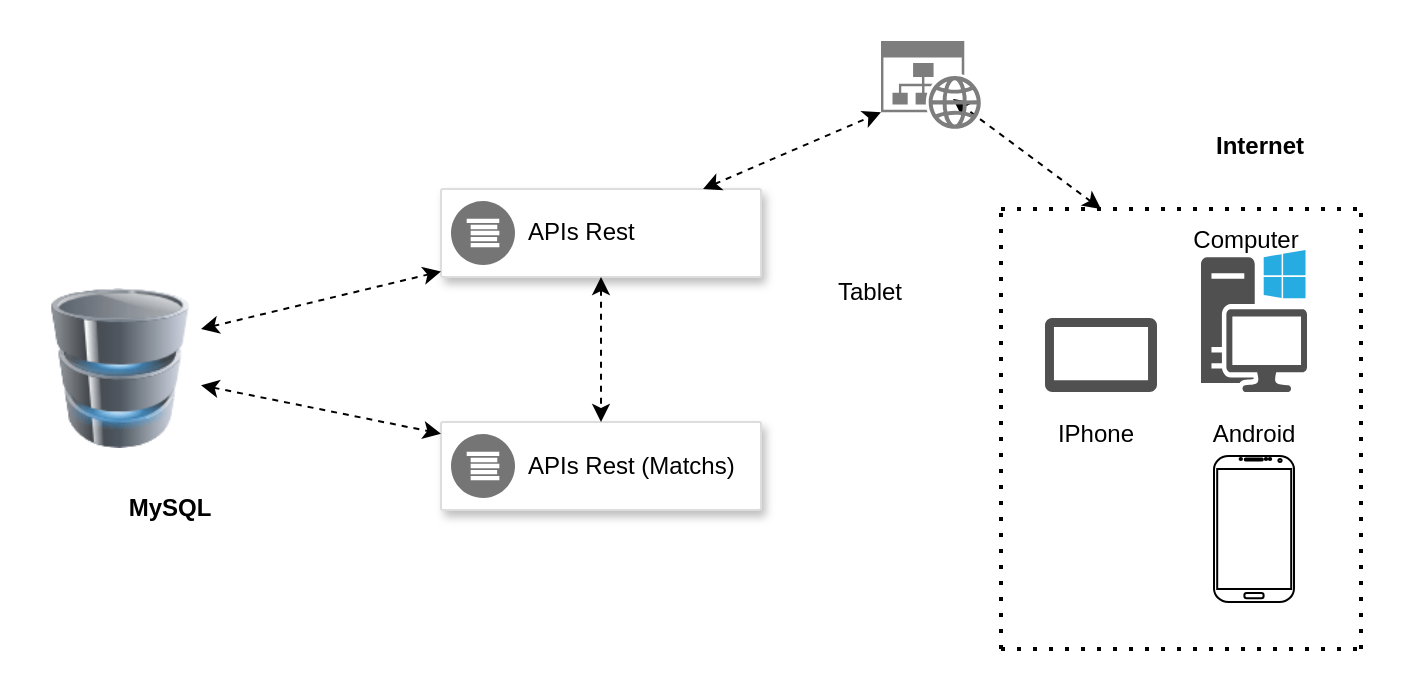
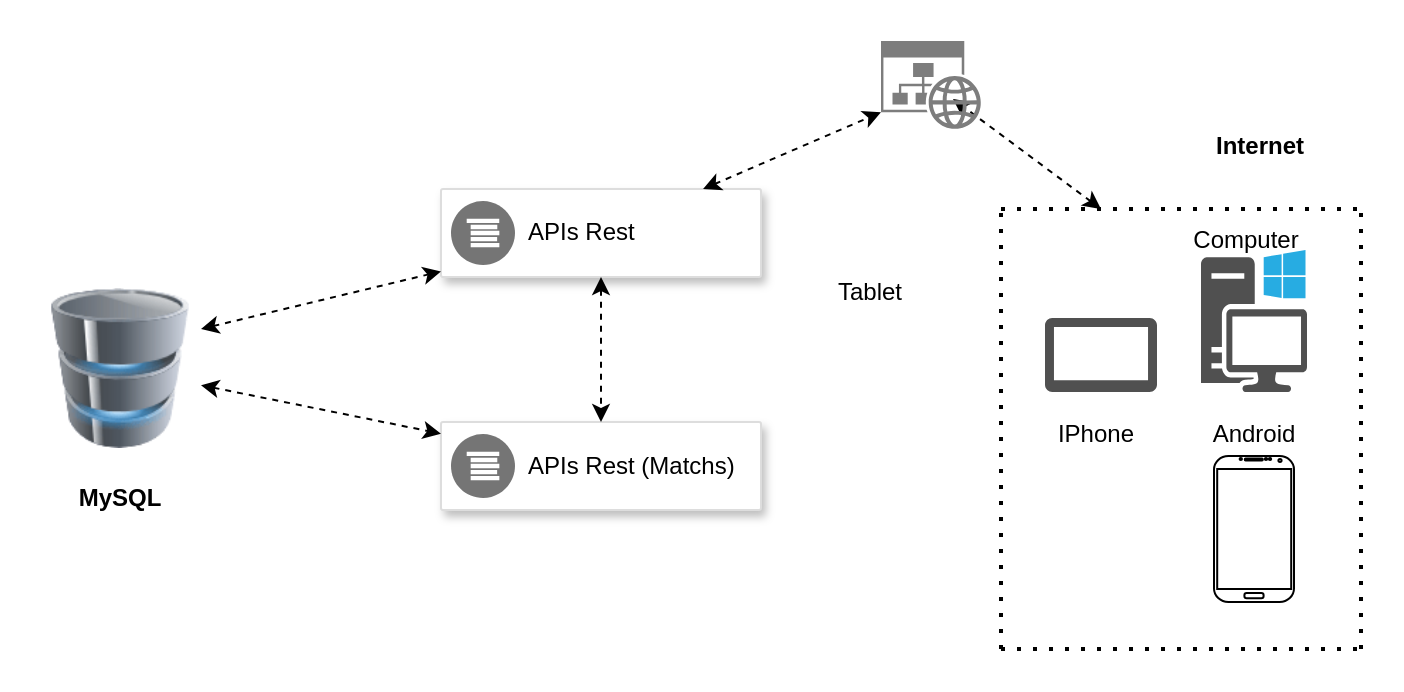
- <mxCell id="5" value="&lt;b&gt;MySQL&lt;/b&gt;" style="text;html=1;strokeColor=none;fillColor=none;align=center;verticalAlign=middle;whiteSpace=wrap;rounded=0;" vertex="1" parent="1"><mxGeometry x="55" y="239" width="60" height="30" as="geometry" /></mxCell>
+ <mxCell id="5" value="&lt;b&gt;MySQL&lt;/b&gt;" style="text;html=1;strokeColor=none;fillColor=none;align=center;verticalAlign=middle;whiteSpace=wrap;rounded=0;" vertex="1" parent="1"><mxGeometry x="30" y="234" width="60" height="30" as="geometry" /></mxCell>
